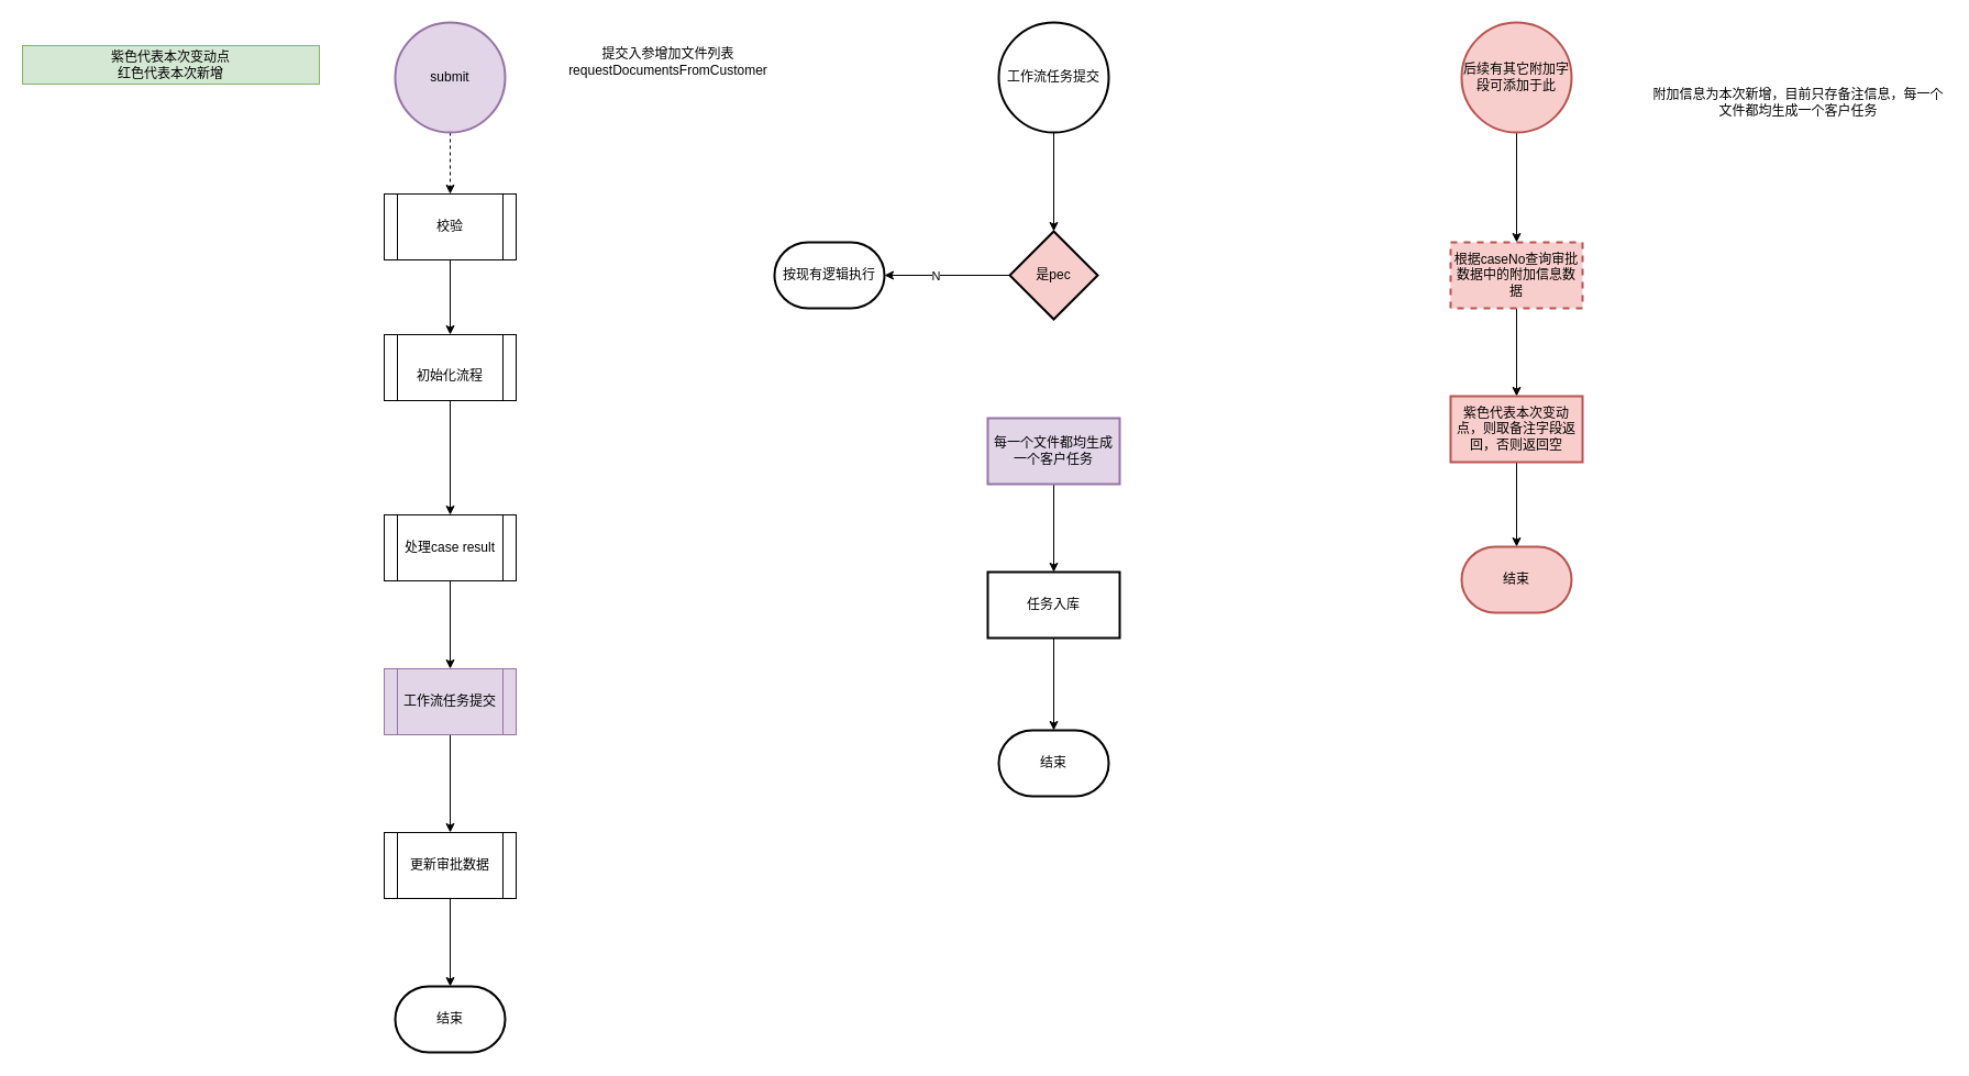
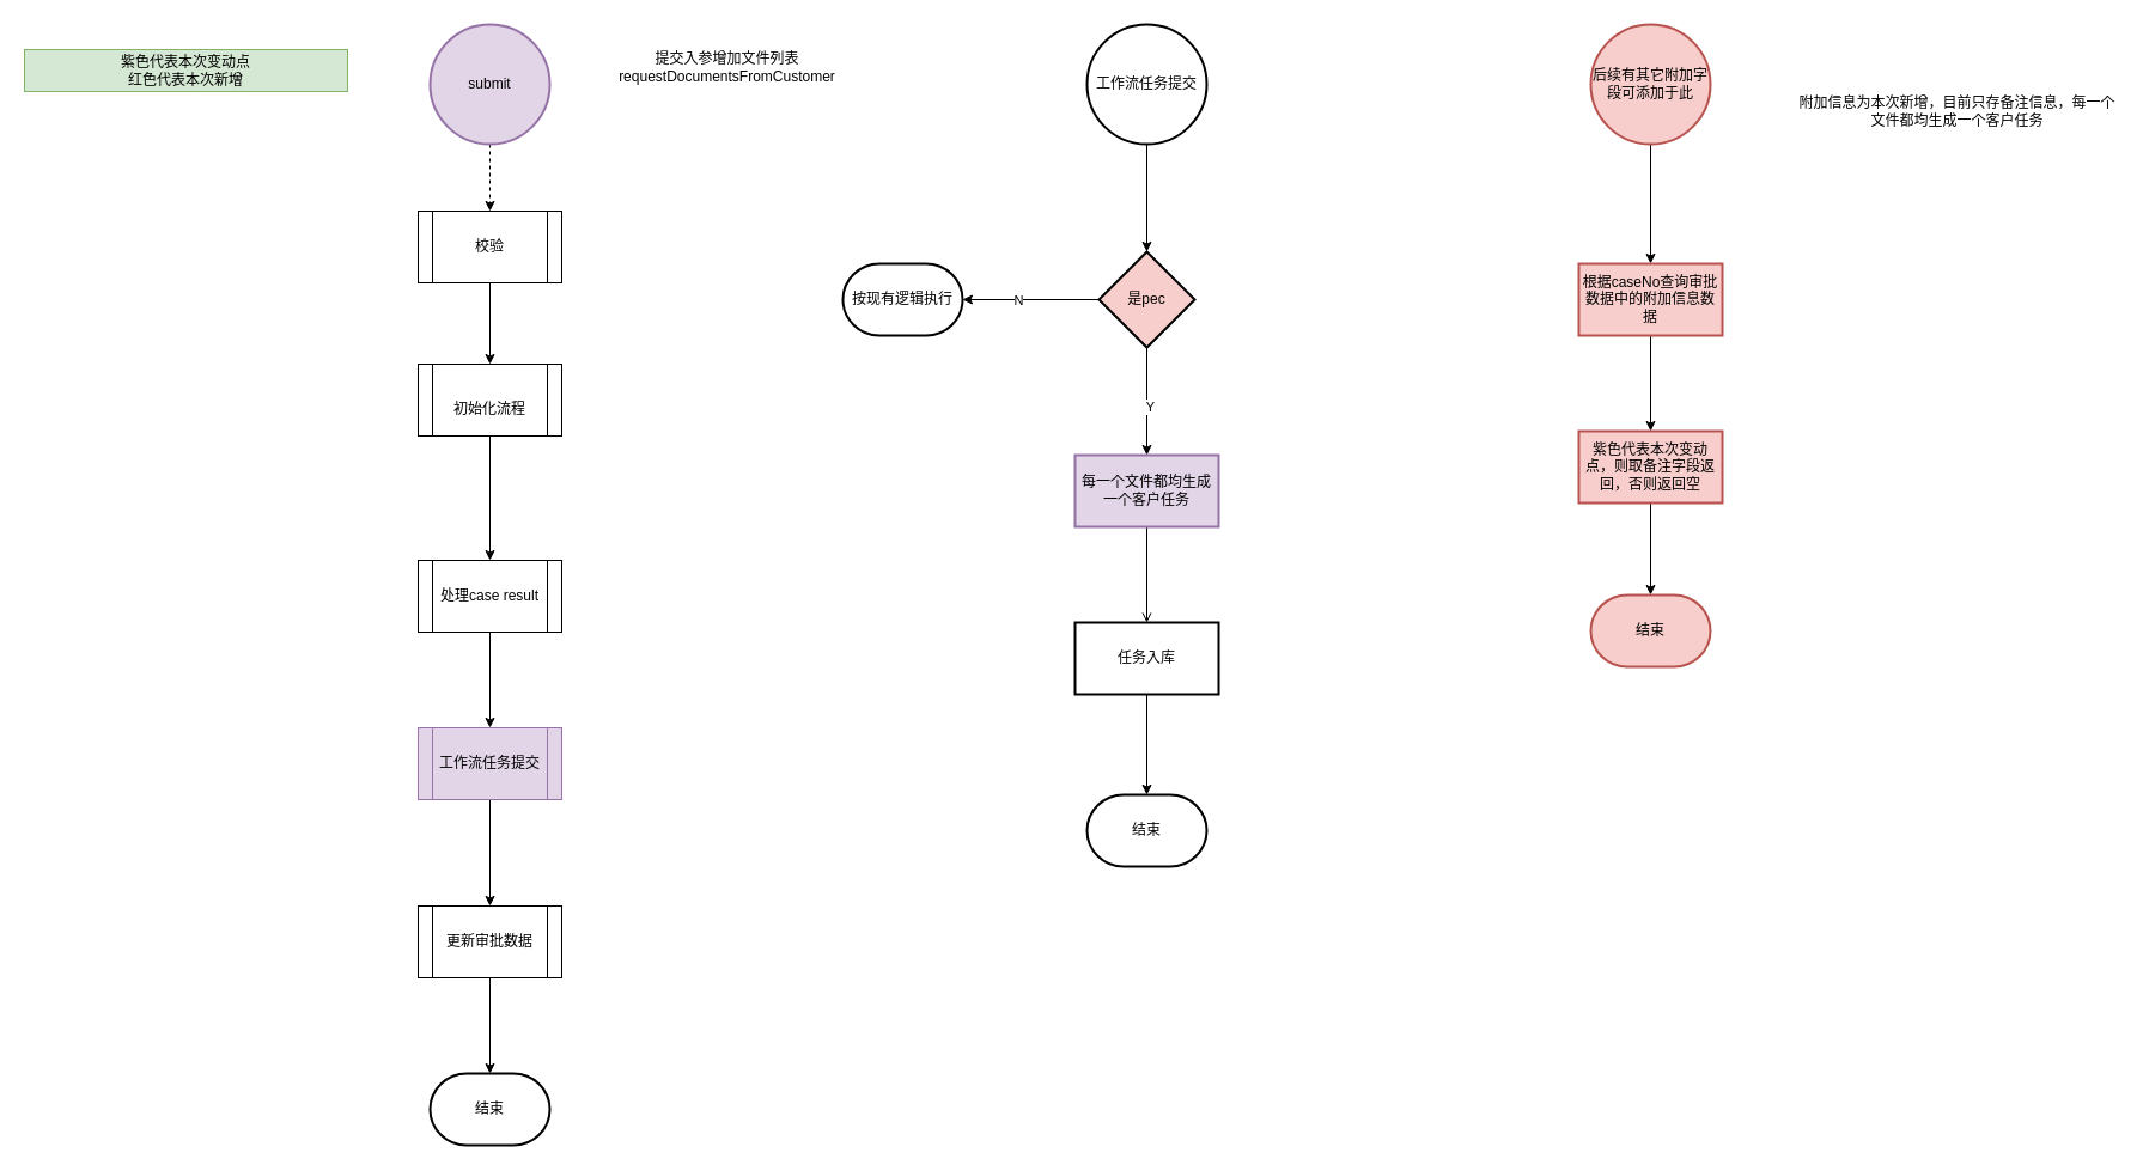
- <mxCell id="33" value="根据caseNo查询审批数据中的附加信息数据" style="whiteSpace=wrap;html=1;strokeWidth=2;fillColor=#f8cecc;strokeColor=#b85450;dashed=1;" vertex="1" parent="1"><mxGeometry x="1319" y="220" width="120" height="60" as="geometry" /></mxCell>
+ <mxCell id="33" value="根据caseNo查询审批数据中的附加信息数据" style="whiteSpace=wrap;html=1;strokeWidth=2;fillColor=#f8cecc;strokeColor=#b85450;" vertex="1" parent="1"><mxGeometry x="1319" y="220" width="120" height="60" as="geometry" /></mxCell>
+ <mxCell id="19" value="" style="edgeStyle=orthogonalEdgeStyle;rounded=0;orthogonalLoop=1;jettySize=auto;html=1;" edge="1" parent="1" source="23" target="25"><mxGeometry relative="1" as="geometry" /></mxCell>
+ <mxCell id="20" value="Y" style="edgeLabel;html=1;align=center;verticalAlign=middle;resizable=0;points=[];" vertex="1" connectable="0" parent="19"><mxGeometry x="0.089" y="2" relative="1" as="geometry"><mxPoint as="offset" /></mxGeometry></mxCell>
- <mxCell id="24" value="" style="edgeStyle=orthogonalEdgeStyle;rounded=0;orthogonalLoop=1;jettySize=auto;html=1;" edge="1" parent="1" source="25" target="28"><mxGeometry relative="1" as="geometry" /></mxCell>
+ <mxCell id="24" value="" style="edgeStyle=orthogonalEdgeStyle;rounded=0;orthogonalLoop=1;jettySize=auto;html=1;endArrow=open;" edge="1" parent="1" source="25" target="28"><mxGeometry relative="1" as="geometry" /></mxCell>
